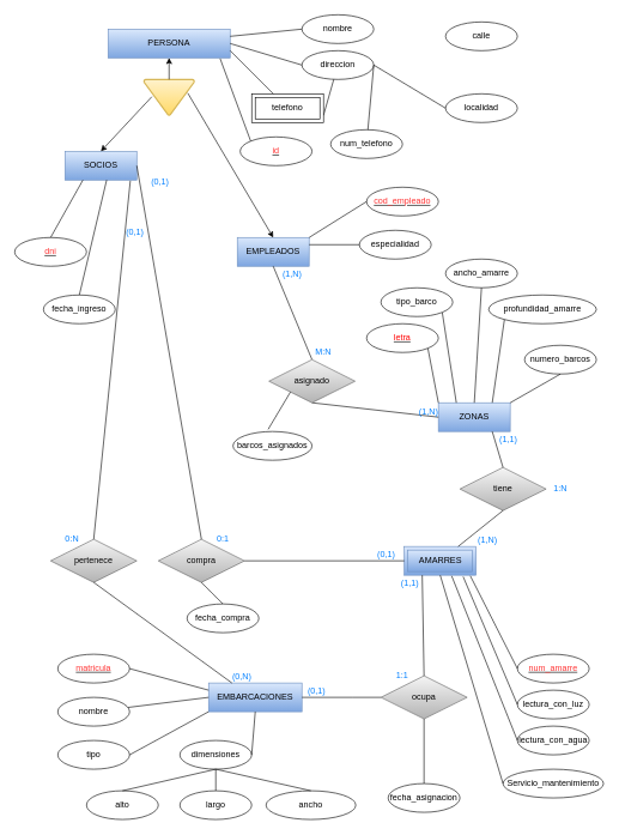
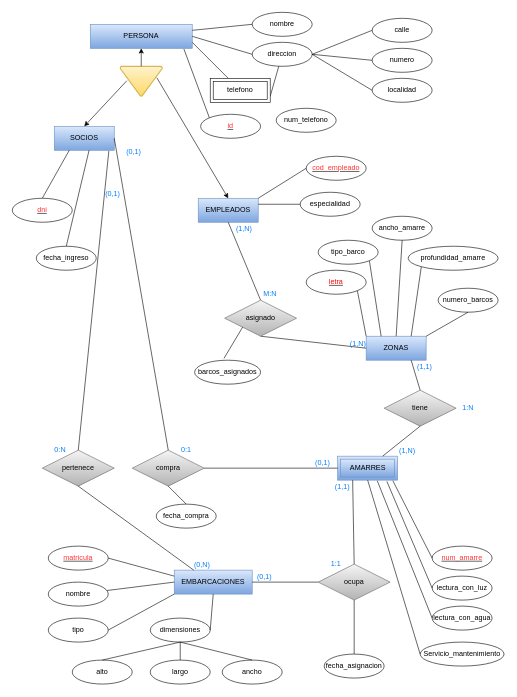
+ <mxCell id="88" value="" style="endArrow=none;html=1;rounded=0;exitX=1;exitY=0.5;exitDx=0;exitDy=0;entryX=0;entryY=0.5;entryDx=0;entryDy=0;" parent="1" source="14" target="85" edge="1"><mxGeometry relative="1" as="geometry"><mxPoint x="350" y="260" as="sourcePoint" /><mxPoint x="510" y="260" as="targetPoint" /></mxGeometry></mxCell>
+ <mxCell id="85" value="numero" style="ellipse;whiteSpace=wrap;html=1;align=center;" parent="1" vertex="1"><mxGeometry x="620" y="80" width="100" height="40" as="geometry" /></mxCell>
- <mxCell id="87" value="" style="endArrow=none;html=1;rounded=0;exitX=1;exitY=0.5;exitDx=0;exitDy=0;" parent="1" source="14" target="13" edge="1"><mxGeometry relative="1" as="geometry"><mxPoint x="350" y="260" as="sourcePoint" /><mxPoint x="510" y="260" as="targetPoint" /></mxGeometry></mxCell>
+ <mxCell id="87" value="" style="endArrow=none;html=1;rounded=0;exitX=1;exitY=0.5;exitDx=0;exitDy=0;entryX=0;entryY=0.5;entryDx=0;entryDy=0;" parent="1" source="14" target="84" edge="1"><mxGeometry relative="1" as="geometry"><mxPoint x="350" y="260" as="sourcePoint" /><mxPoint x="510" y="260" as="targetPoint" /></mxGeometry></mxCell>
- <mxCell id="92" value="ancho" style="ellipse;whiteSpace=wrap;html=1;align=center;" parent="1" vertex="1"><mxGeometry x="370" y="1100" width="125" height="40" as="geometry" /></mxCell>
+ <mxCell id="92" value="ancho" style="ellipse;whiteSpace=wrap;html=1;align=center;" parent="1" vertex="1"><mxGeometry x="370" y="1100" width="100" height="40" as="geometry" /></mxCell>
